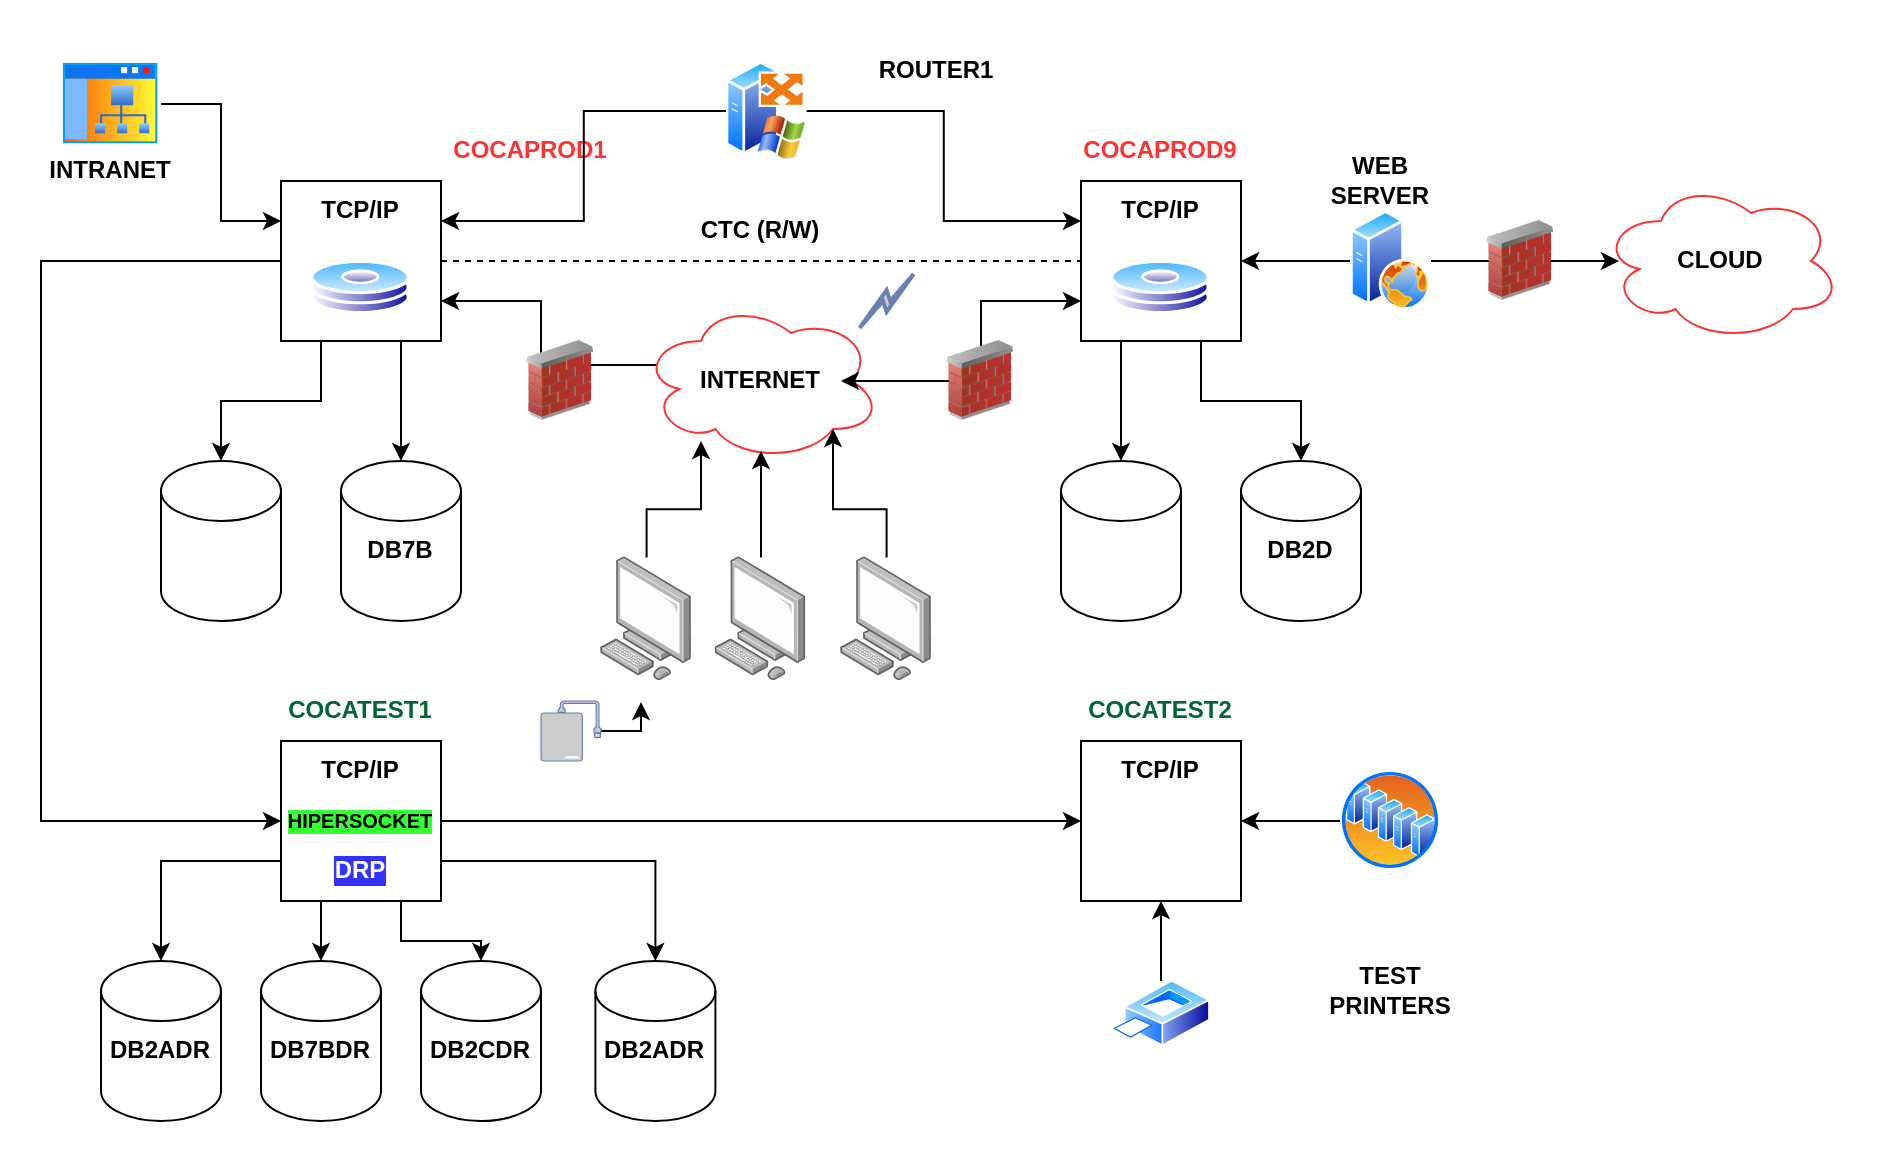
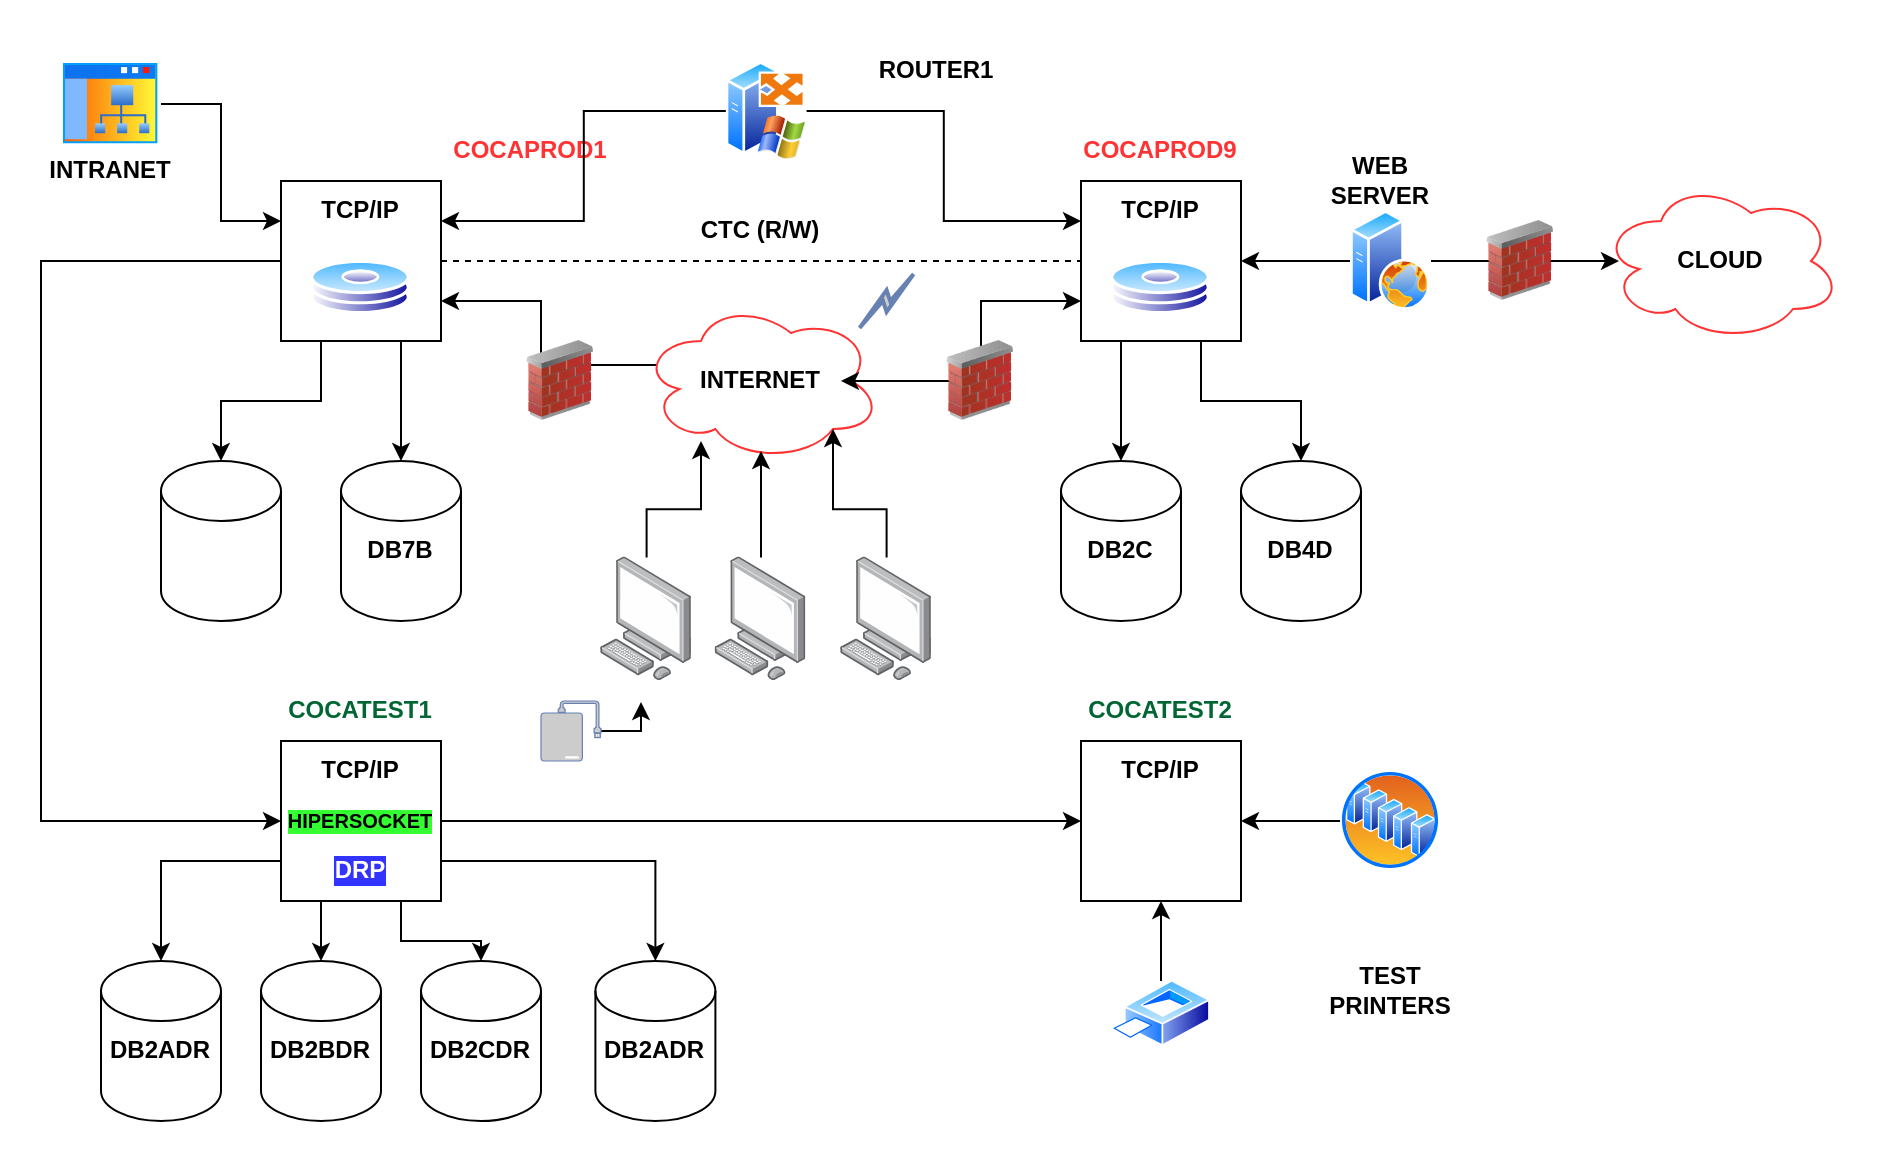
+ <mxCell id="50" value="DB2C" style="text;html=1;strokeColor=none;fillColor=none;align=center;verticalAlign=middle;whiteSpace=wrap;rounded=0;fontStyle=1" vertex="1" parent="1"><mxGeometry x="530" y="260" width="60" height="30" as="geometry" /></mxCell>
- <mxCell id="52" value="DB2D" style="text;html=1;strokeColor=none;fillColor=none;align=center;verticalAlign=middle;whiteSpace=wrap;rounded=0;fontStyle=1" vertex="1" parent="1"><mxGeometry x="620" y="260" width="60" height="30" as="geometry" /></mxCell>
+ <mxCell id="52" value="DB4D" style="text;html=1;strokeColor=none;fillColor=none;align=center;verticalAlign=middle;whiteSpace=wrap;rounded=0;fontStyle=1" vertex="1" parent="1"><mxGeometry x="620" y="260" width="60" height="30" as="geometry" /></mxCell>
- <mxCell id="75" value="DB7BDR" style="text;html=1;strokeColor=none;fillColor=none;align=center;verticalAlign=middle;whiteSpace=wrap;rounded=0;fontStyle=1" vertex="1" parent="1"><mxGeometry x="130" y="510" width="60" height="30" as="geometry" /></mxCell>
+ <mxCell id="75" value="DB2BDR" style="text;html=1;strokeColor=none;fillColor=none;align=center;verticalAlign=middle;whiteSpace=wrap;rounded=0;fontStyle=1" vertex="1" parent="1"><mxGeometry x="130" y="510" width="60" height="30" as="geometry" /></mxCell>
